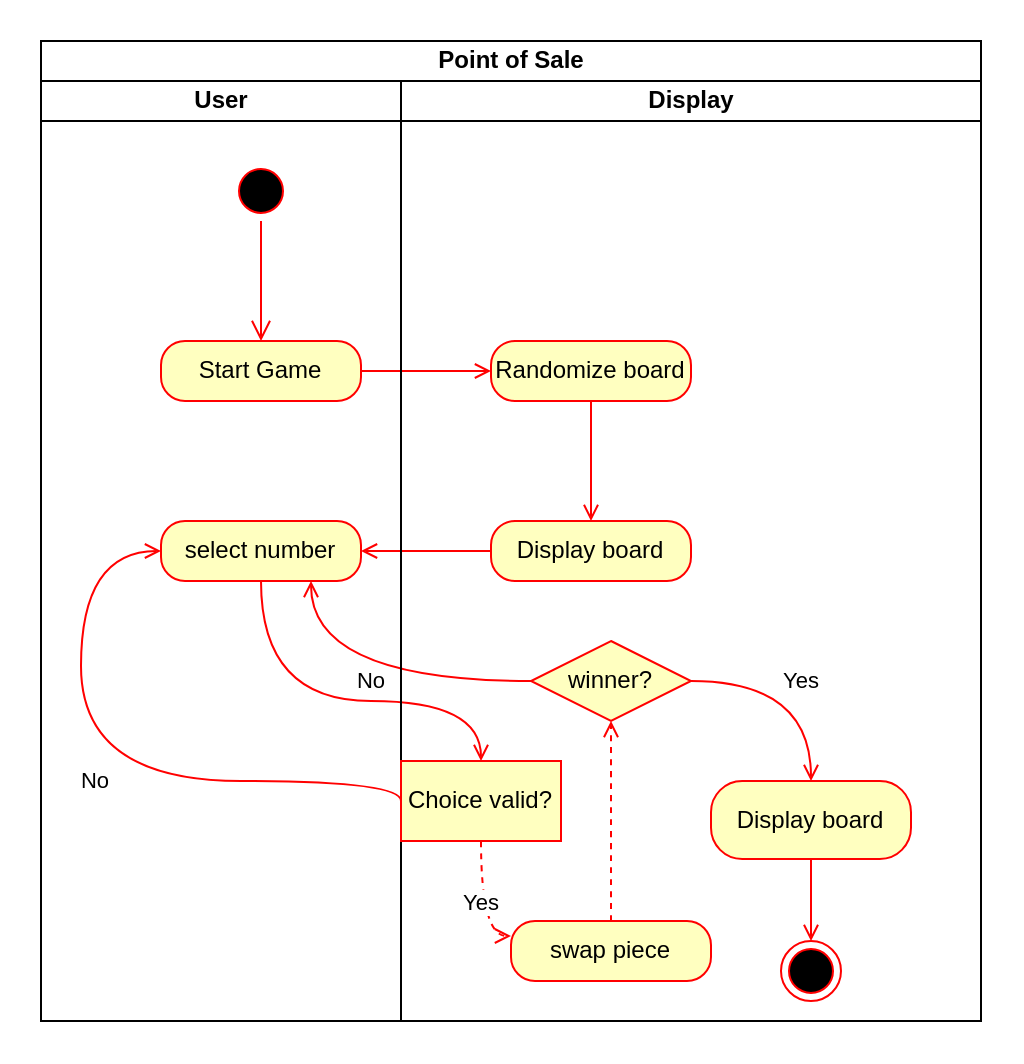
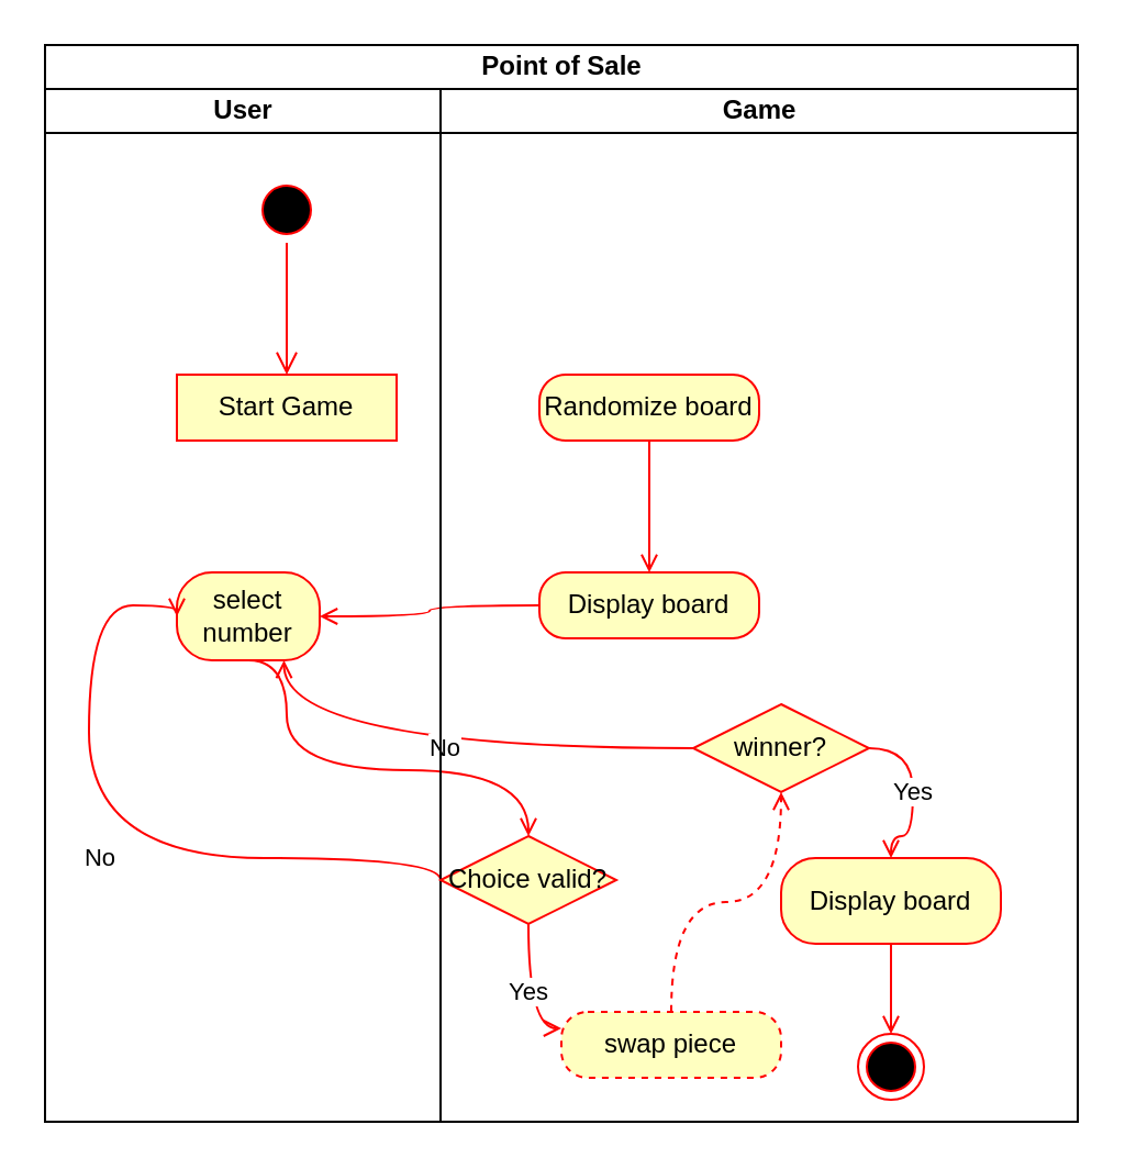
- <mxCell id="13" value="Display" style="swimlane;html=1;startSize=20;" parent="2" vertex="1"><mxGeometry x="180" y="20" width="290" height="470" as="geometry" /></mxCell>
+ <mxCell id="13" value="Game" style="swimlane;html=1;startSize=20;" parent="2" vertex="1"><mxGeometry x="180" y="20" width="290" height="470" as="geometry" /></mxCell>
- <mxCell id="6" value="Start Game" style="rounded=1;whiteSpace=wrap;html=1;arcSize=40;fontColor=#000000;fillColor=#ffffc0;strokeColor=#ff0000;" parent="3" vertex="1"><mxGeometry x="60" y="130" width="100" height="30" as="geometry" /></mxCell>
+ <mxCell id="6" value="Start Game" style="whiteSpace=wrap;html=1;arcSize=40;fontColor=#000000;fillColor=#ffffc0;strokeColor=#ff0000;rounded=0;" parent="3" vertex="1"><mxGeometry x="60" y="130" width="100" height="30" as="geometry" /></mxCell>
- <mxCell id="8" value="" style="edgeStyle=orthogonalEdgeStyle;rounded=0;orthogonalLoop=1;jettySize=auto;html=1;endArrow=open;endFill=0;strokeColor=#FF0000;" parent="2" source="6" target="19" edge="1"><mxGeometry relative="1" as="geometry" /></mxCell>
- <mxCell id="5" value="select number" style="rounded=1;whiteSpace=wrap;html=1;arcSize=40;fontColor=#000000;fillColor=#ffffc0;strokeColor=#ff0000;" parent="3" vertex="1"><mxGeometry x="60" y="220" width="100" height="30" as="geometry" /></mxCell>
+ <mxCell id="5" value="select number" style="rounded=1;whiteSpace=wrap;html=1;arcSize=40;fontColor=#000000;fillColor=#ffffc0;strokeColor=#ff0000;" parent="3" vertex="1"><mxGeometry x="60" y="220" width="65" height="40" as="geometry" /></mxCell>
- <mxCell id="21" value="winner?" style="rhombus;whiteSpace=wrap;html=1;fillColor=#ffffc0;strokeColor=#ff0000;" parent="13" vertex="1"><mxGeometry x="65" y="280" width="80" height="40" as="geometry" /></mxCell>
+ <mxCell id="21" value="winner?" style="rhombus;whiteSpace=wrap;html=1;fillColor=#ffffc0;strokeColor=#ff0000;" parent="13" vertex="1"><mxGeometry x="115" y="280" width="80" height="40" as="geometry" /></mxCell>
- <mxCell id="14" value="Choice valid?" style="whiteSpace=wrap;html=1;fillColor=#ffffc0;strokeColor=#ff0000;rounded=0;" parent="13" vertex="1"><mxGeometry y="340" width="80" height="40" as="geometry" /></mxCell>
+ <mxCell id="14" value="Choice valid?" style="rhombus;whiteSpace=wrap;html=1;fillColor=#ffffc0;strokeColor=#ff0000;" parent="13" vertex="1"><mxGeometry y="340" width="80" height="40" as="geometry" /></mxCell>
- <mxCell id="24" value="Yes" style="edgeStyle=orthogonalEdgeStyle;curved=1;rounded=0;orthogonalLoop=1;jettySize=auto;html=1;exitX=0.5;exitY=1;exitDx=0;exitDy=0;endArrow=open;endFill=0;strokeColor=#FF0000;entryX=0;entryY=0.25;entryDx=0;entryDy=0;dashed=1;" parent="13" source="14" edge="1" target="22"><mxGeometry relative="1" as="geometry"><mxPoint x="120" y="409" as="targetPoint" /><Array as="points"><mxPoint x="40" y="428" /></Array></mxGeometry></mxCell>
+ <mxCell id="24" value="Yes" style="edgeStyle=orthogonalEdgeStyle;curved=1;rounded=0;orthogonalLoop=1;jettySize=auto;html=1;exitX=0.5;exitY=1;exitDx=0;exitDy=0;endArrow=open;endFill=0;strokeColor=#FF0000;entryX=0;entryY=0.25;entryDx=0;entryDy=0;" parent="13" source="14" edge="1" target="22"><mxGeometry relative="1" as="geometry"><mxPoint x="120" y="409" as="targetPoint" /><Array as="points"><mxPoint x="40" y="428" /></Array></mxGeometry></mxCell>
- <mxCell id="22" value="swap piece" style="rounded=1;whiteSpace=wrap;html=1;arcSize=40;fontColor=#000000;fillColor=#ffffc0;strokeColor=#ff0000;" parent="13" vertex="1"><mxGeometry x="55" y="420" width="100" height="30" as="geometry" /></mxCell>
+ <mxCell id="22" value="swap piece" style="rounded=1;whiteSpace=wrap;html=1;arcSize=40;fontColor=#000000;fillColor=#ffffc0;strokeColor=#ff0000;dashed=1;" parent="13" vertex="1"><mxGeometry x="55" y="420" width="100" height="30" as="geometry" /></mxCell>
